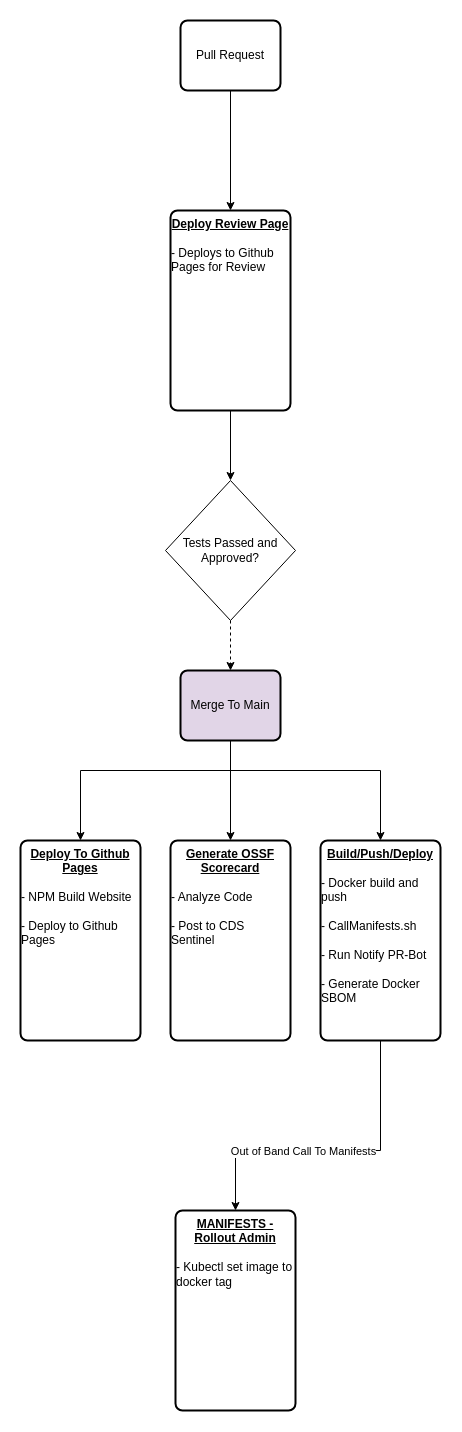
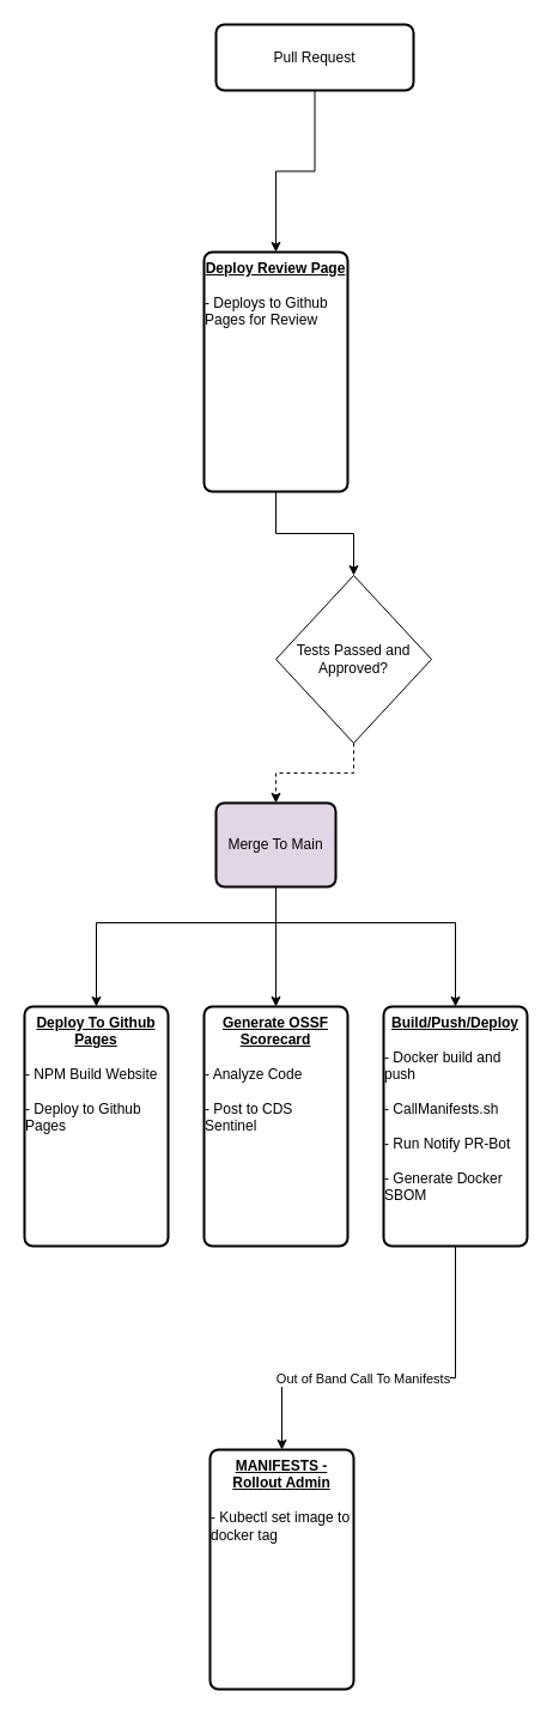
- <mxCell id="3" value="Pull Request" style="rounded=1;whiteSpace=wrap;html=1;absoluteArcSize=1;arcSize=14;strokeWidth=2;" vertex="1" parent="1"><mxGeometry x="180" y="20" width="100" height="70" as="geometry" /></mxCell>
+ <mxCell id="3" value="Pull Request" style="rounded=1;whiteSpace=wrap;html=1;absoluteArcSize=1;arcSize=14;strokeWidth=2;" vertex="1" parent="1"><mxGeometry x="180" y="20" width="165" height="55" as="geometry" /></mxCell>
- <mxCell id="13" value="Tests Passed and Approved?" style="shape=rhombus;html=1;dashed=0;whiteSpace=wrap;perimeter=rhombusPerimeter;" vertex="1" parent="1"><mxGeometry x="165" y="480" width="130" height="140" as="geometry" /></mxCell>
+ <mxCell id="13" value="Tests Passed and Approved?" style="shape=rhombus;html=1;dashed=0;whiteSpace=wrap;perimeter=rhombusPerimeter;" vertex="1" parent="1"><mxGeometry x="230" y="480" width="130" height="140" as="geometry" /></mxCell>
